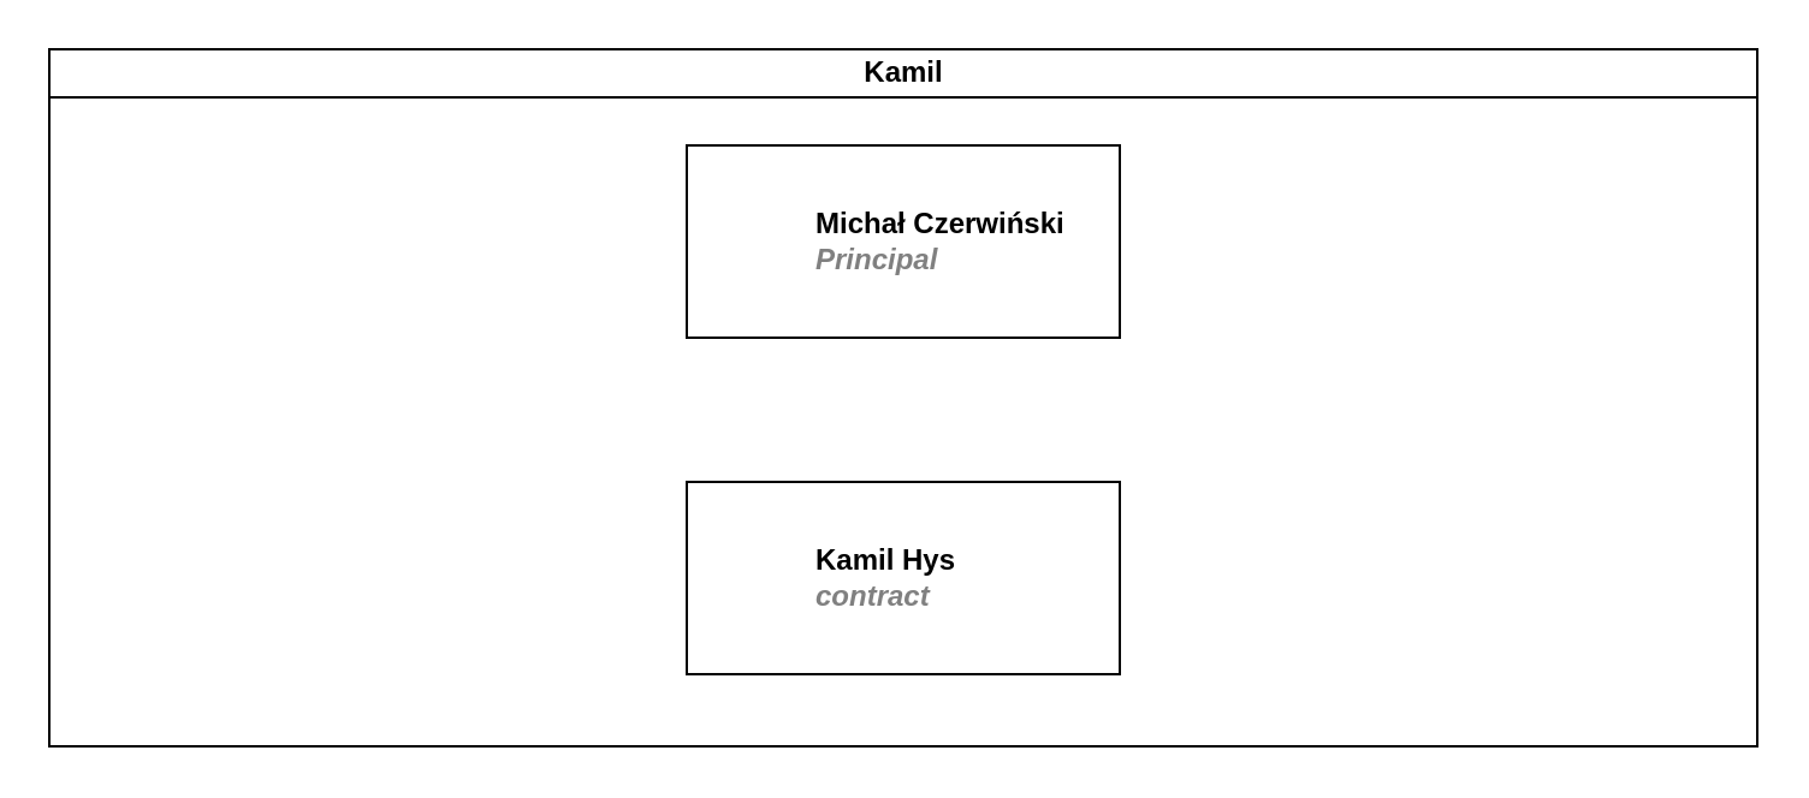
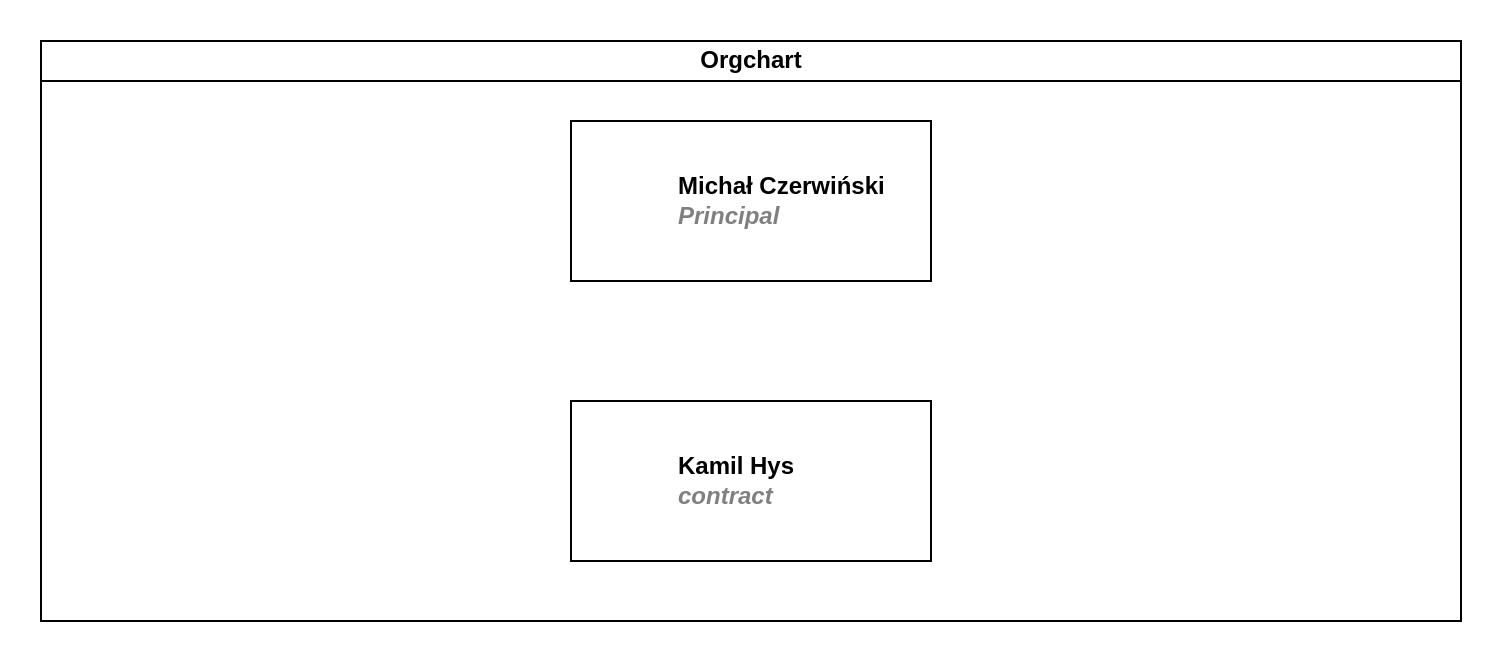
- <mxCell id="2" value="Kamil" style="swimlane;html=1;startSize=20;horizontal=1;containerType=tree;glass=0;" parent="1" vertex="1"><mxGeometry x="20" y="20" width="710" height="290" as="geometry" /></mxCell>
+ <mxCell id="2" value="Orgchart" style="swimlane;html=1;startSize=20;horizontal=1;containerType=tree;glass=0;" parent="1" vertex="1"><mxGeometry x="20" y="20" width="710" height="290" as="geometry" /></mxCell>
